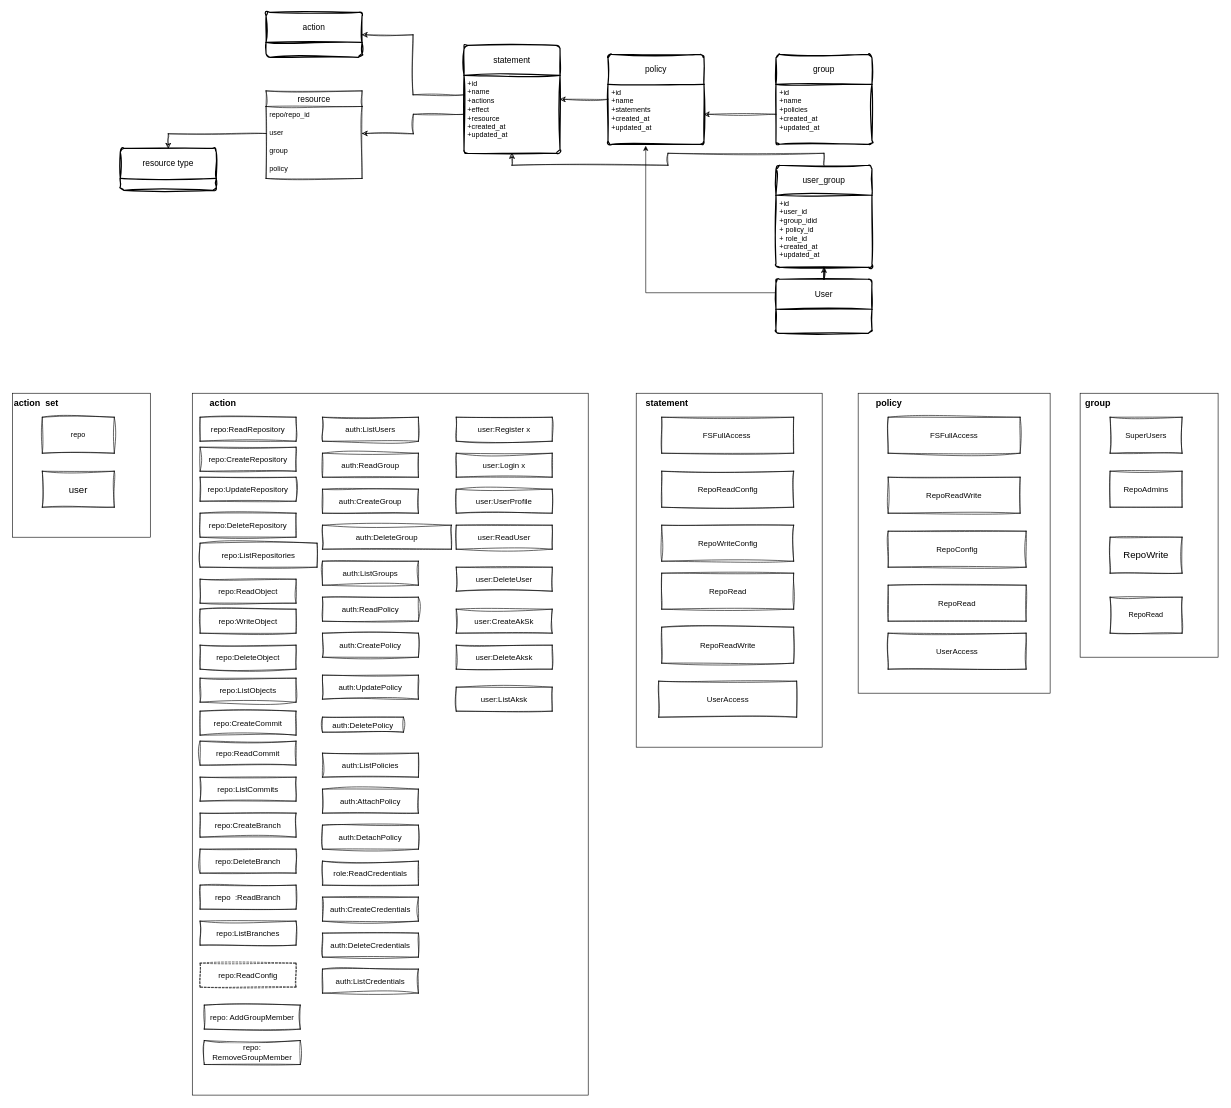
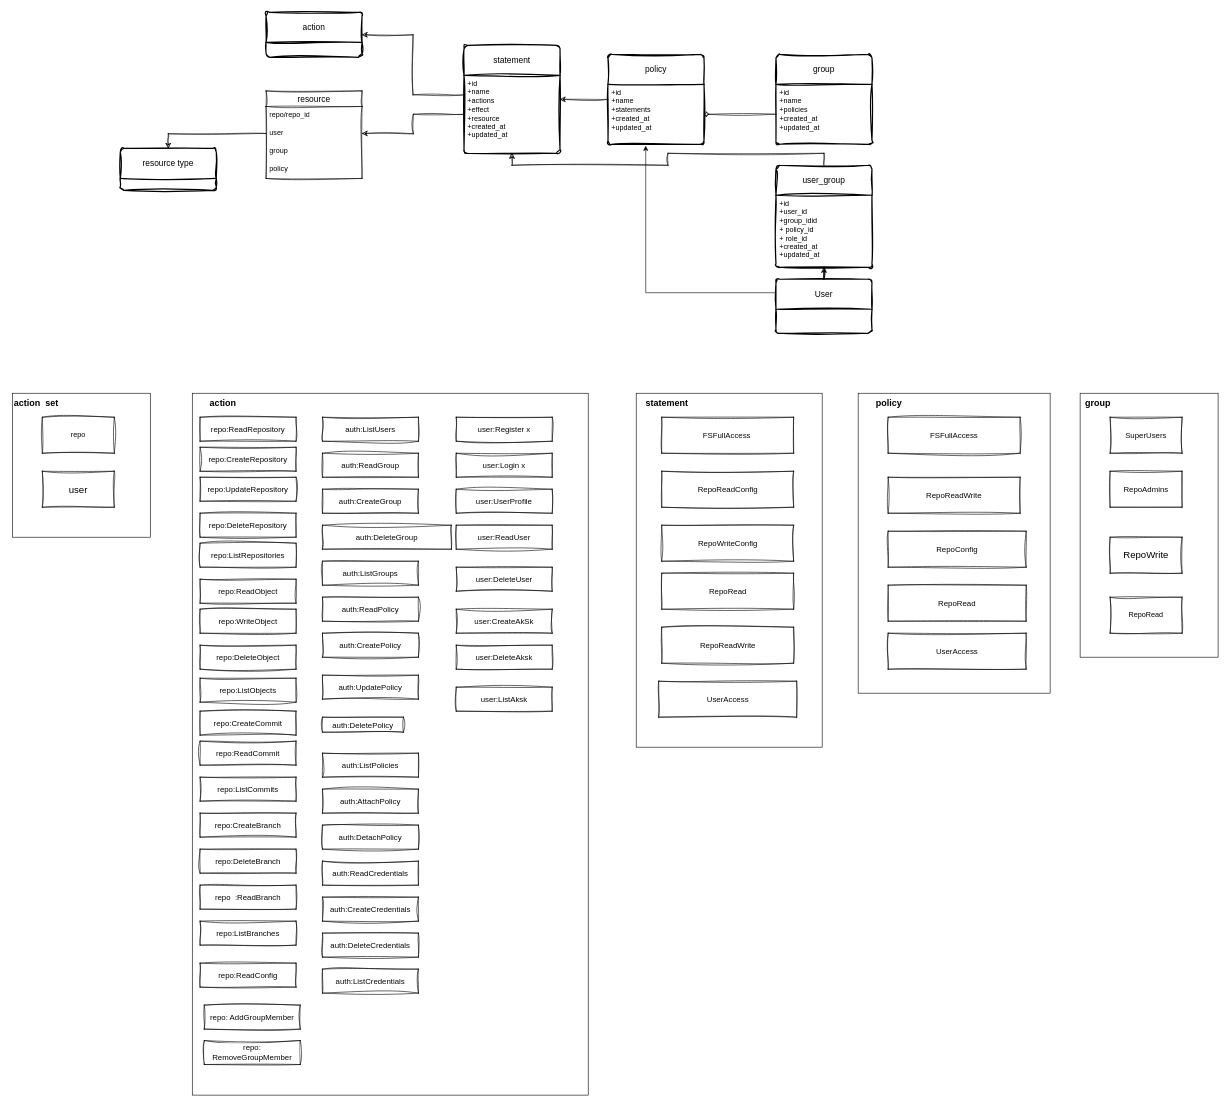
- <mxCell id="76" style="edgeStyle=orthogonalEdgeStyle;rounded=0;sketch=1;hachureGap=4;jiggle=2;curveFitting=1;orthogonalLoop=1;jettySize=auto;html=1;exitX=0;exitY=0.5;exitDx=0;exitDy=0;" edge="1" parent="1" source="75" target="65"><mxGeometry relative="1" as="geometry" /></mxCell>
+ <mxCell id="76" style="edgeStyle=orthogonalEdgeStyle;rounded=0;sketch=1;hachureGap=4;jiggle=2;curveFitting=1;orthogonalLoop=1;jettySize=auto;html=1;exitX=0;exitY=0.5;exitDx=0;exitDy=0;endArrow=diamond;" edge="1" parent="1" source="75" target="65"><mxGeometry relative="1" as="geometry" /></mxCell>
- <mxCell id="18" value="&lt;div style=&quot;background-color:#ffffff;color:#080808&quot;&gt;&lt;div style=&quot;font-size: 9.8pt;&quot;&gt;&lt;div style=&quot;font-size: 9.8pt;&quot;&gt;repo:ListRepositories&lt;/div&gt;&lt;/div&gt;&lt;/div&gt;" style="rounded=0;whiteSpace=wrap;html=1;sketch=1;hachureGap=4;jiggle=2;curveFitting=1;fontFamily=Helvetica;" vertex="1" parent="1"><mxGeometry x="333" y="905" width="195" height="40" as="geometry" /></mxCell>
+ <mxCell id="18" value="&lt;div style=&quot;background-color:#ffffff;color:#080808&quot;&gt;&lt;div style=&quot;font-size: 9.8pt;&quot;&gt;&lt;div style=&quot;font-size: 9.8pt;&quot;&gt;repo:ListRepositories&lt;/div&gt;&lt;/div&gt;&lt;/div&gt;" style="rounded=0;whiteSpace=wrap;html=1;sketch=1;hachureGap=4;jiggle=2;curveFitting=1;fontFamily=Helvetica;" vertex="1" parent="1"><mxGeometry x="333" y="905" width="160" height="40" as="geometry" /></mxCell>
- <mxCell id="45" value="&lt;div style=&quot;background-color:#ffffff;color:#080808&quot;&gt;&lt;div style=&quot;font-size: 9.8pt;&quot;&gt;&lt;div style=&quot;font-size: 9.8pt;&quot;&gt;&lt;div style=&quot;font-size: 9.8pt;&quot;&gt;&lt;div style=&quot;font-size: 9.8pt;&quot;&gt;&lt;div&gt;&lt;div style=&quot;font-size: 9.8pt;&quot;&gt;role:ReadCredentials&lt;/div&gt;&lt;/div&gt;&lt;/div&gt;&lt;/div&gt;&lt;/div&gt;&lt;/div&gt;&lt;/div&gt;" style="rounded=0;whiteSpace=wrap;html=1;sketch=1;hachureGap=4;jiggle=2;curveFitting=1;fontFamily=Helvetica;" vertex="1" parent="1"><mxGeometry x="537" y="1435" width="160" height="40" as="geometry" /></mxCell>
+ <mxCell id="45" value="&lt;div style=&quot;background-color:#ffffff;color:#080808&quot;&gt;&lt;div style=&quot;font-size: 9.8pt;&quot;&gt;&lt;div style=&quot;font-size: 9.8pt;&quot;&gt;&lt;div style=&quot;font-size: 9.8pt;&quot;&gt;&lt;div style=&quot;font-size: 9.8pt;&quot;&gt;&lt;div&gt;&lt;div style=&quot;font-size: 9.8pt;&quot;&gt;auth:ReadCredentials&lt;/div&gt;&lt;/div&gt;&lt;/div&gt;&lt;/div&gt;&lt;/div&gt;&lt;/div&gt;&lt;/div&gt;" style="rounded=0;whiteSpace=wrap;html=1;sketch=1;hachureGap=4;jiggle=2;curveFitting=1;fontFamily=Helvetica;" vertex="1" parent="1"><mxGeometry x="537" y="1435" width="160" height="40" as="geometry" /></mxCell>
- <mxCell id="30" value="&lt;div style=&quot;background-color:#ffffff;color:#080808&quot;&gt;&lt;div style=&quot;font-size: 9.8pt;&quot;&gt;&lt;div style=&quot;font-size: 9.8pt;&quot;&gt;&lt;div style=&quot;font-size: 9.8pt;&quot;&gt;&lt;div&gt;&lt;div style=&quot;font-size: 9.8pt;&quot;&gt;repo:ReadConfig&lt;/div&gt;&lt;/div&gt;&lt;/div&gt;&lt;/div&gt;&lt;/div&gt;&lt;/div&gt;" style="rounded=0;whiteSpace=wrap;html=1;sketch=1;hachureGap=4;jiggle=2;curveFitting=1;fontFamily=Helvetica;dashed=1;" vertex="1" parent="1"><mxGeometry x="333" y="1605" width="160" height="40" as="geometry" /></mxCell>
+ <mxCell id="30" value="&lt;div style=&quot;background-color:#ffffff;color:#080808&quot;&gt;&lt;div style=&quot;font-size: 9.8pt;&quot;&gt;&lt;div style=&quot;font-size: 9.8pt;&quot;&gt;&lt;div style=&quot;font-size: 9.8pt;&quot;&gt;&lt;div&gt;&lt;div style=&quot;font-size: 9.8pt;&quot;&gt;repo:ReadConfig&lt;/div&gt;&lt;/div&gt;&lt;/div&gt;&lt;/div&gt;&lt;/div&gt;&lt;/div&gt;" style="rounded=0;whiteSpace=wrap;html=1;sketch=1;hachureGap=4;jiggle=2;curveFitting=1;fontFamily=Helvetica;" vertex="1" parent="1"><mxGeometry x="333" y="1605" width="160" height="40" as="geometry" /></mxCell>
